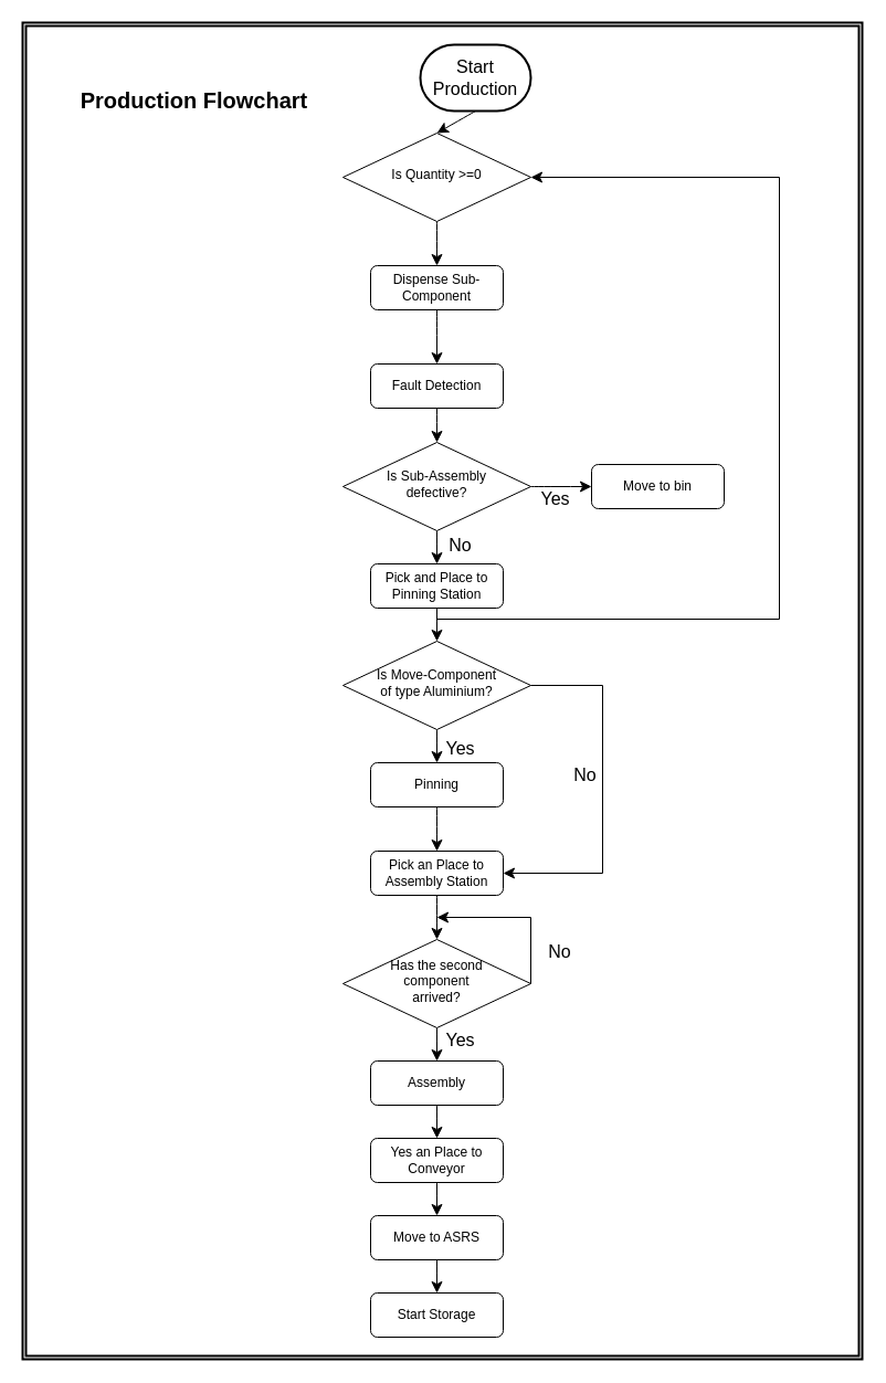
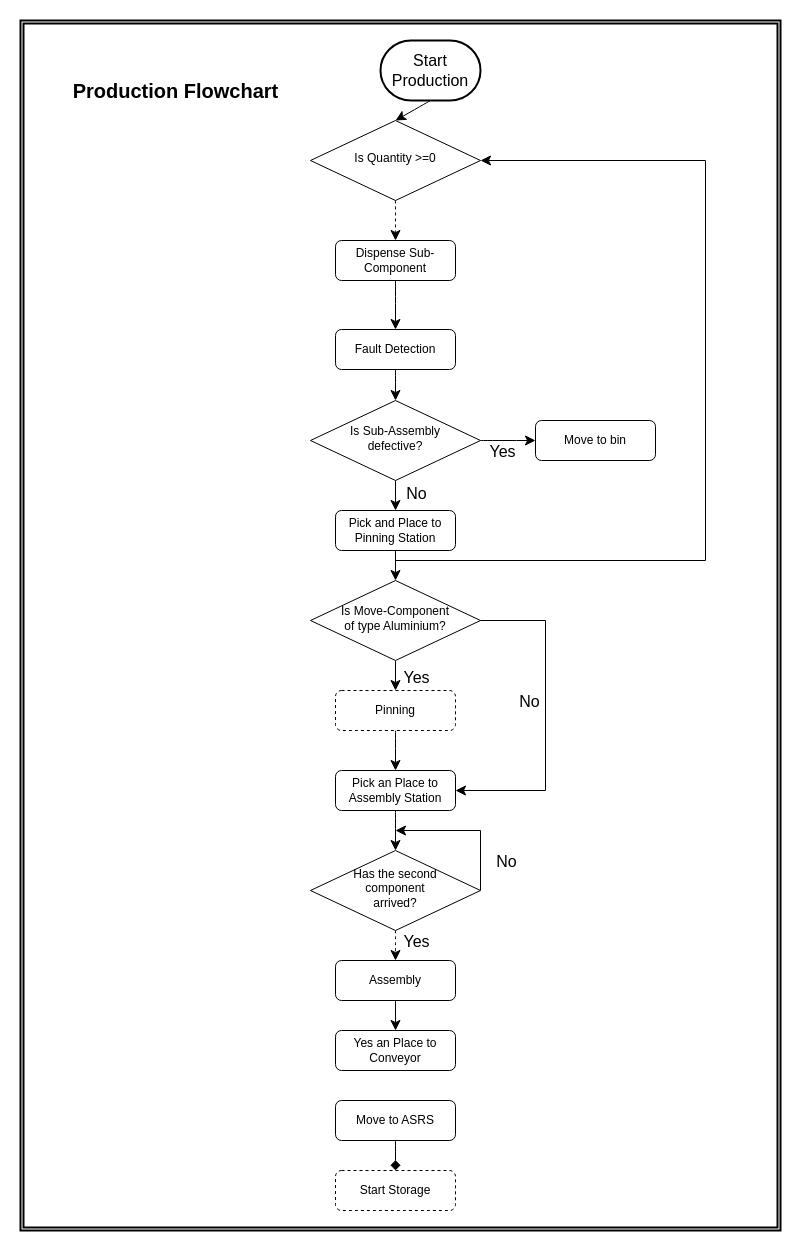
- <mxCell id="4" style="edgeStyle=none;curved=1;rounded=0;orthogonalLoop=1;jettySize=auto;html=1;exitX=0.5;exitY=1;exitDx=0;exitDy=0;entryX=0.5;entryY=0;entryDx=0;entryDy=0;fontSize=12;startSize=8;endSize=8;" edge="1" parent="1" source="5" target="7"><mxGeometry relative="1" as="geometry" /></mxCell>
+ <mxCell id="4" style="edgeStyle=none;curved=1;rounded=0;orthogonalLoop=1;jettySize=auto;html=1;exitX=0.5;exitY=1;exitDx=0;exitDy=0;entryX=0.5;entryY=0;entryDx=0;entryDy=0;fontSize=12;startSize=8;endSize=8;dashed=1;" edge="1" parent="1" source="5" target="7"><mxGeometry relative="1" as="geometry" /></mxCell>
- <mxCell id="24" value="Pinning" style="rounded=1;whiteSpace=wrap;html=1;fontSize=12;glass=0;strokeWidth=1;shadow=0;" vertex="1" parent="1"><mxGeometry x="335" y="690" width="120" height="40" as="geometry" /></mxCell>
+ <mxCell id="24" value="Pinning" style="rounded=1;whiteSpace=wrap;html=1;fontSize=12;glass=0;strokeWidth=1;shadow=0;dashed=1;" vertex="1" parent="1"><mxGeometry x="335" y="690" width="120" height="40" as="geometry" /></mxCell>
- <mxCell id="27" style="edgeStyle=none;curved=1;rounded=0;orthogonalLoop=1;jettySize=auto;html=1;exitX=0.5;exitY=1;exitDx=0;exitDy=0;entryX=0.5;entryY=0;entryDx=0;entryDy=0;fontSize=12;startSize=8;endSize=8;" edge="1" parent="1" source="31" target="33"><mxGeometry relative="1" as="geometry" /></mxCell>
+ <mxCell id="27" style="edgeStyle=none;curved=1;rounded=0;orthogonalLoop=1;jettySize=auto;html=1;exitX=0.5;exitY=1;exitDx=0;exitDy=0;entryX=0.5;entryY=0;entryDx=0;entryDy=0;fontSize=12;startSize=8;endSize=8;dashed=1;" edge="1" parent="1" source="31" target="33"><mxGeometry relative="1" as="geometry" /></mxCell>
- <mxCell id="34" style="edgeStyle=none;curved=1;rounded=0;orthogonalLoop=1;jettySize=auto;html=1;exitX=0.5;exitY=1;exitDx=0;exitDy=0;entryX=0.5;entryY=0;entryDx=0;entryDy=0;fontSize=12;startSize=8;endSize=8;" edge="1" parent="1" source="35" target="37"><mxGeometry relative="1" as="geometry" /></mxCell>
- <mxCell id="36" style="edgeStyle=none;curved=1;rounded=0;orthogonalLoop=1;jettySize=auto;html=1;exitX=0.5;exitY=1;exitDx=0;exitDy=0;entryX=0.5;entryY=0;entryDx=0;entryDy=0;fontSize=12;startSize=8;endSize=8;" edge="1" parent="1" source="37" target="38"><mxGeometry relative="1" as="geometry" /></mxCell>
+ <mxCell id="36" style="edgeStyle=none;curved=1;rounded=0;orthogonalLoop=1;jettySize=auto;html=1;exitX=0.5;exitY=1;exitDx=0;exitDy=0;entryX=0.5;entryY=0;entryDx=0;entryDy=0;fontSize=12;startSize=8;endSize=8;endArrow=diamond;" edge="1" parent="1" source="37" target="38"><mxGeometry relative="1" as="geometry" /></mxCell>
- <mxCell id="38" value="Start Storage" style="rounded=1;whiteSpace=wrap;html=1;fontSize=12;glass=0;strokeWidth=1;shadow=0;" vertex="1" parent="1"><mxGeometry x="335" y="1170" width="120" height="40" as="geometry" /></mxCell>
+ <mxCell id="38" value="Start Storage" style="rounded=1;whiteSpace=wrap;html=1;fontSize=12;glass=0;strokeWidth=1;shadow=0;dashed=1;" vertex="1" parent="1"><mxGeometry x="335" y="1170" width="120" height="40" as="geometry" /></mxCell>
